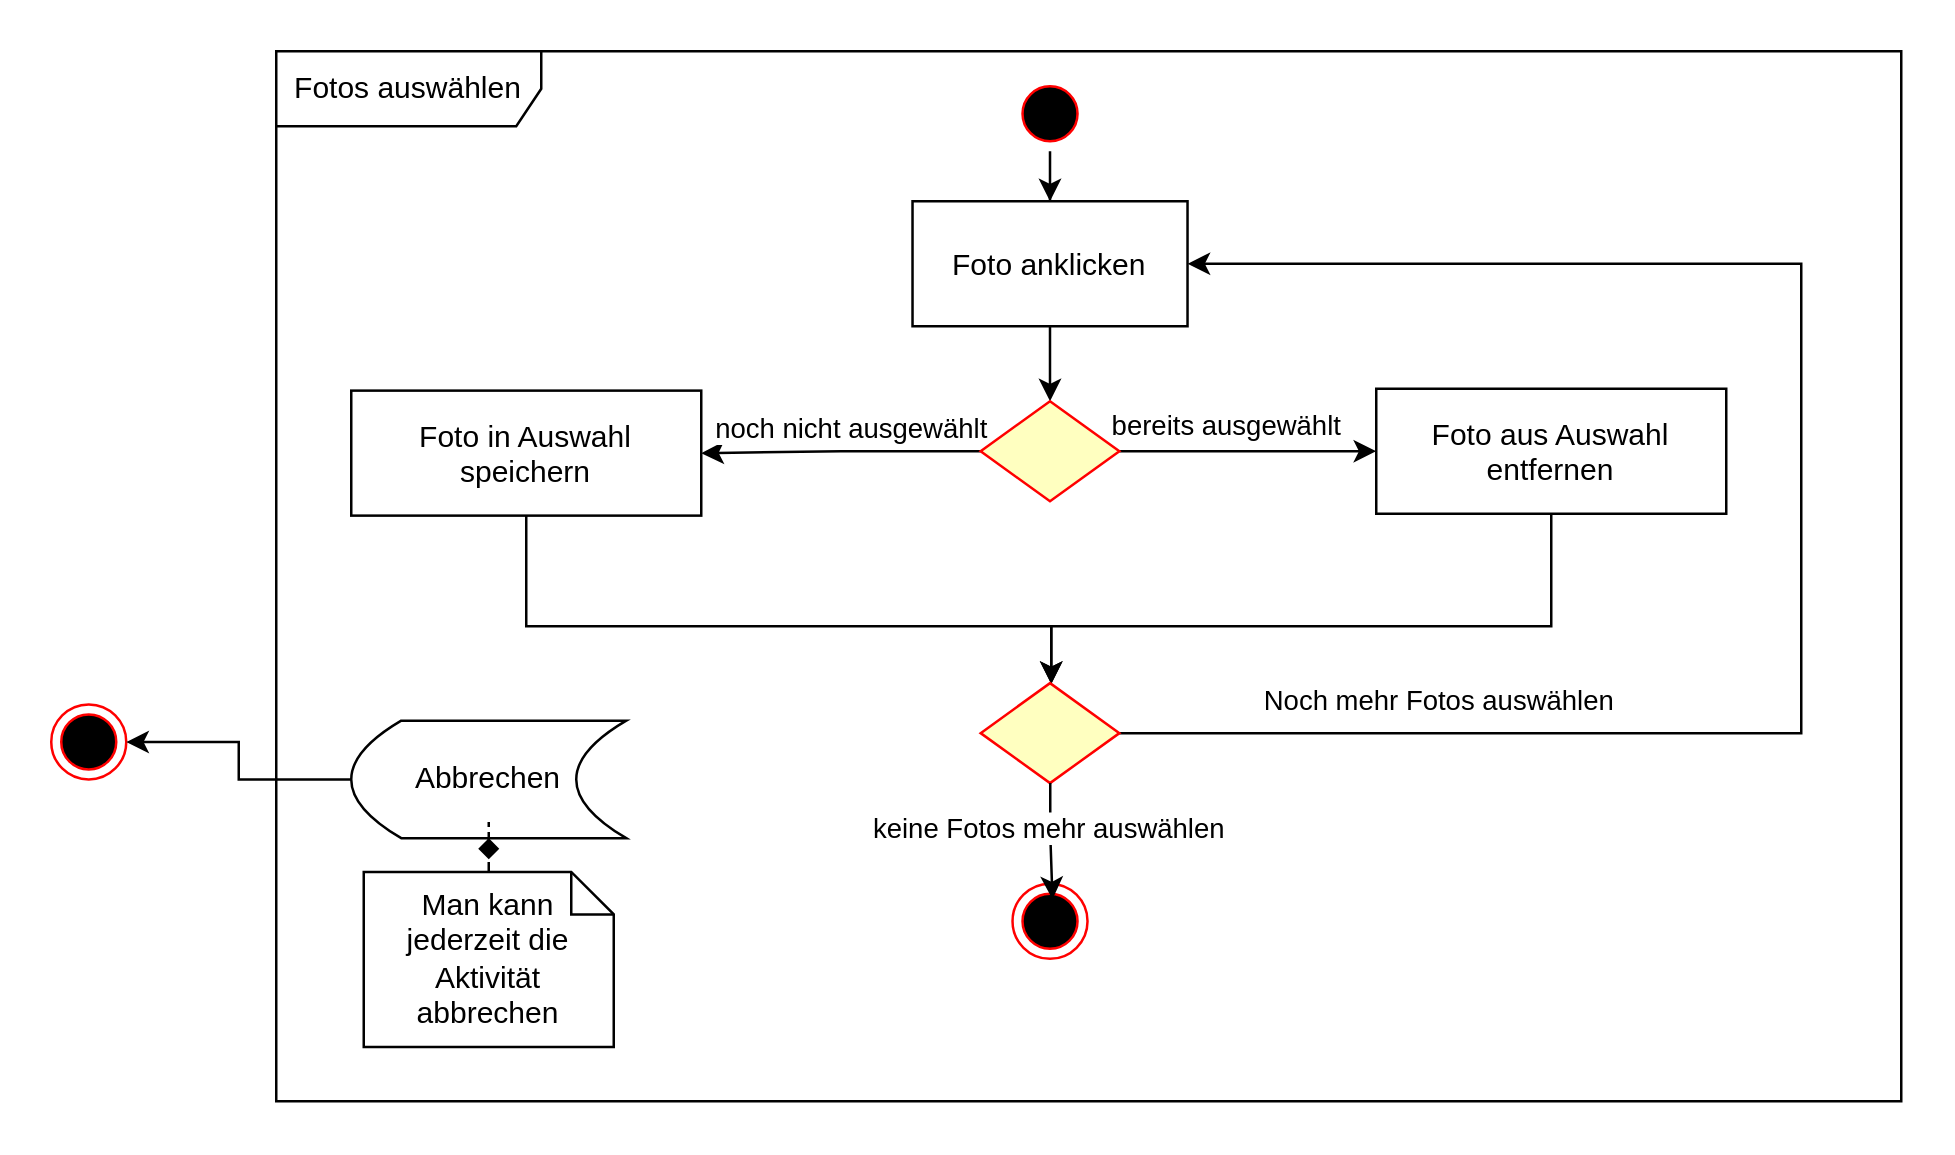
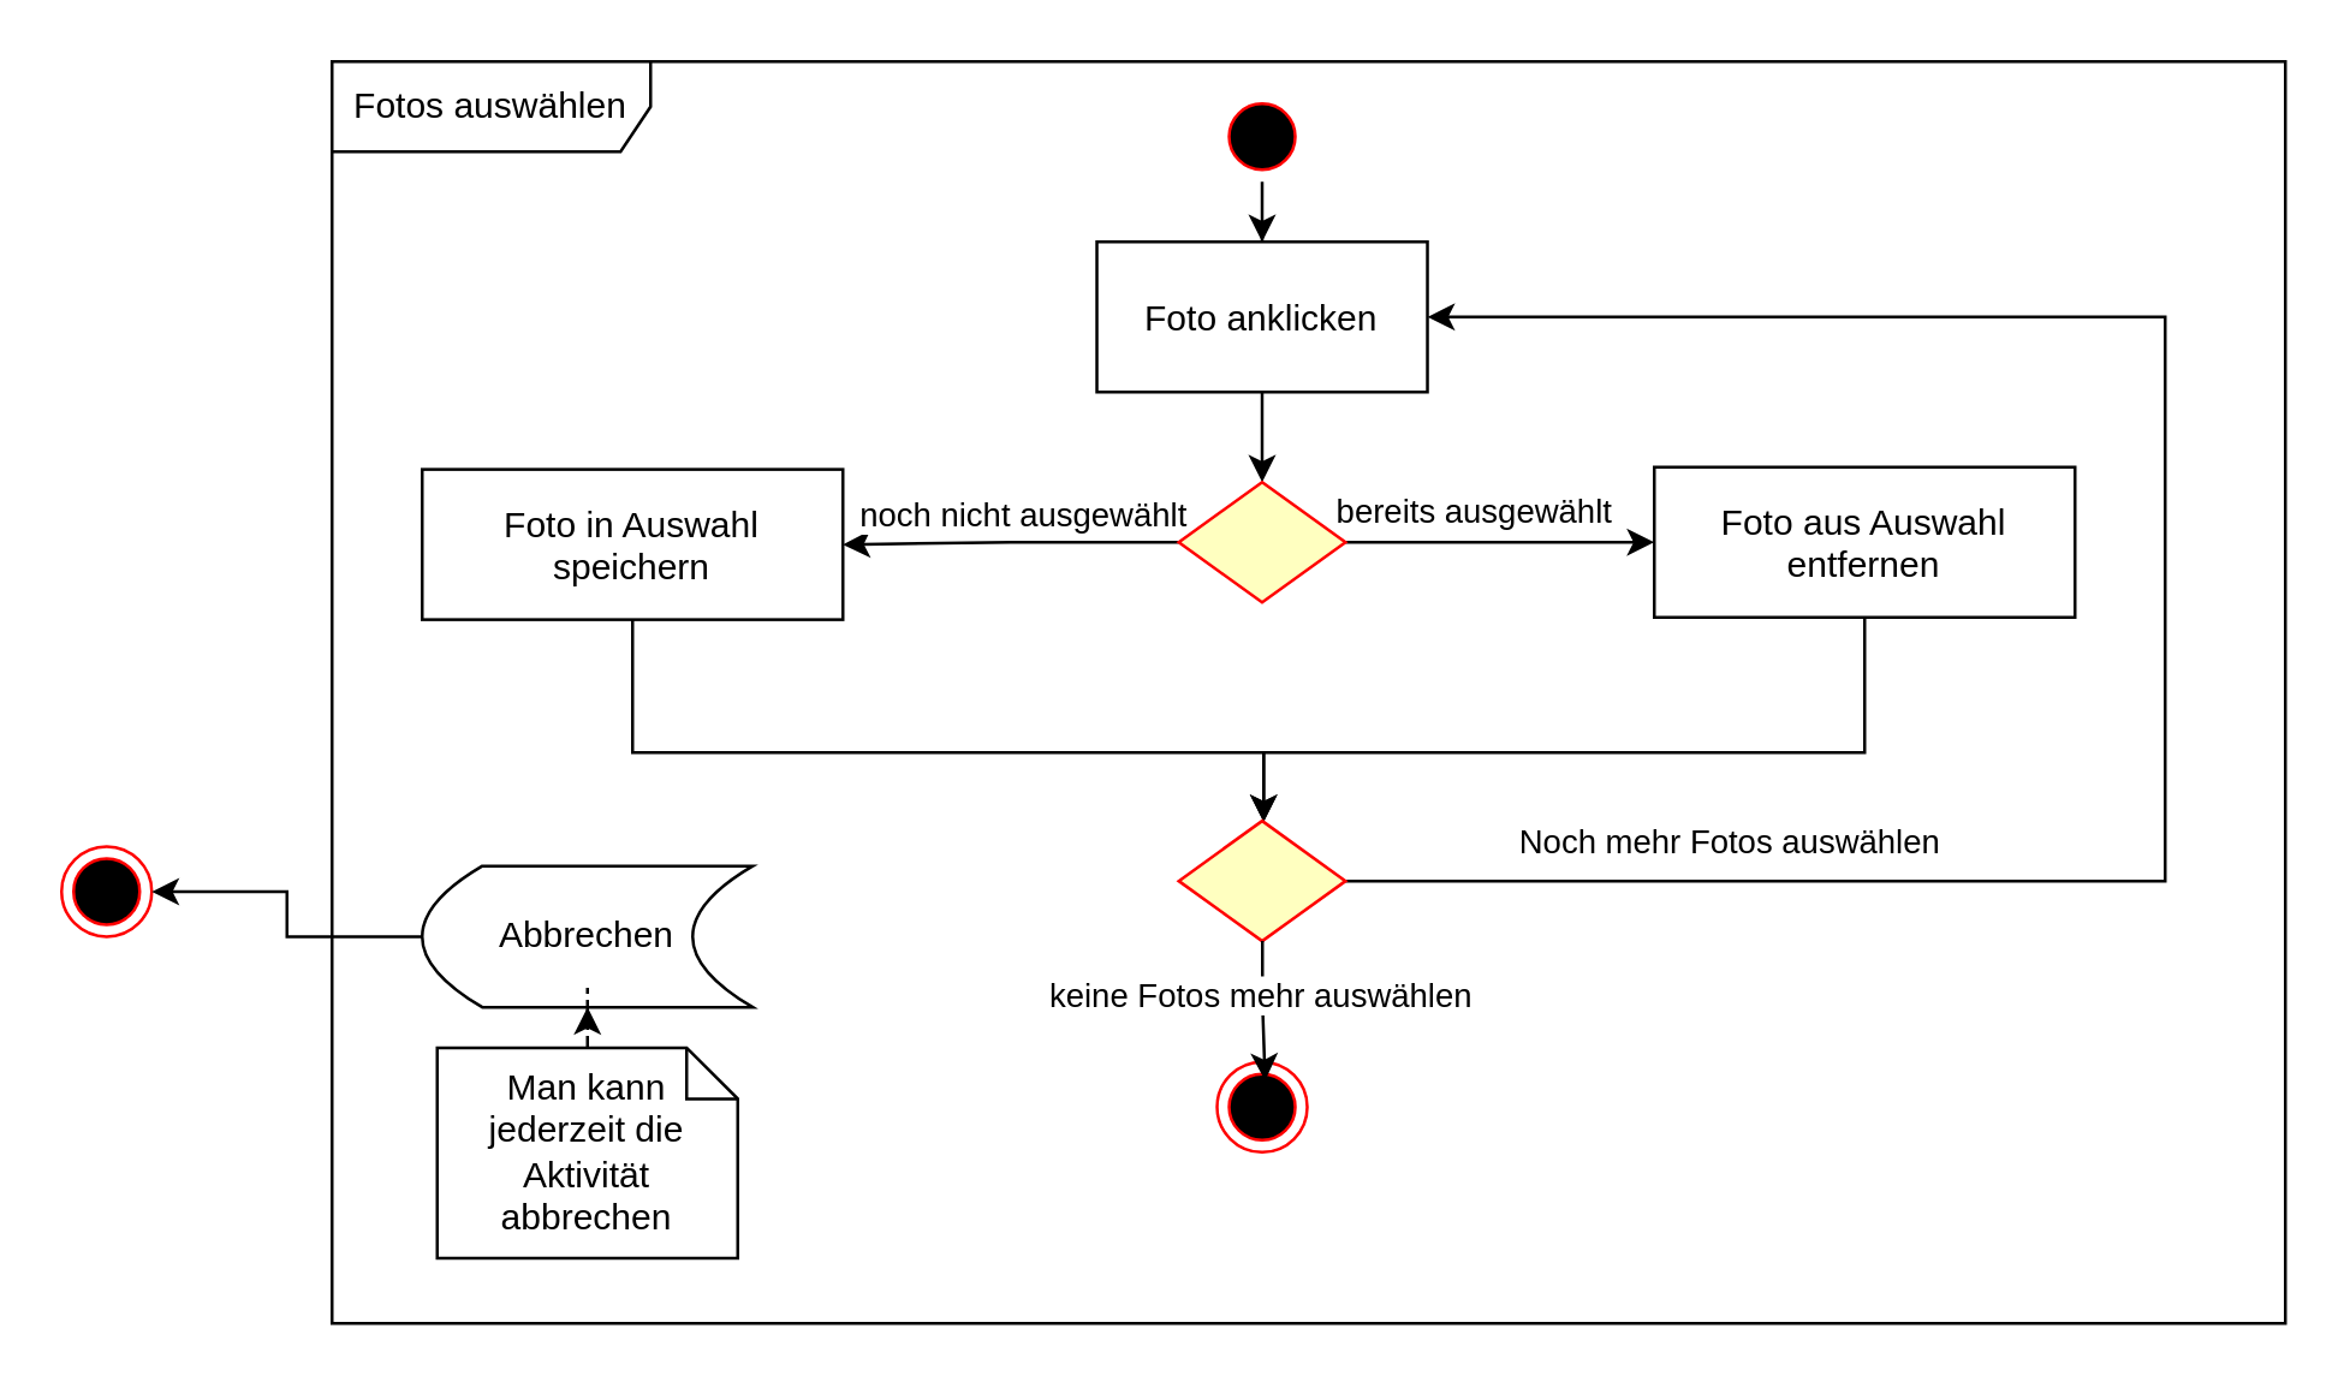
- <mxCell id="17" style="edgeStyle=orthogonalEdgeStyle;rounded=0;orthogonalLoop=1;jettySize=auto;html=1;dashed=1;endArrow=diamond;" edge="1" parent="1" source="18" target="16"><mxGeometry relative="1" as="geometry" /></mxCell>
+ <mxCell id="17" style="edgeStyle=orthogonalEdgeStyle;rounded=0;orthogonalLoop=1;jettySize=auto;html=1;dashed=1;" edge="1" parent="1" source="18" target="16"><mxGeometry relative="1" as="geometry" /></mxCell>
